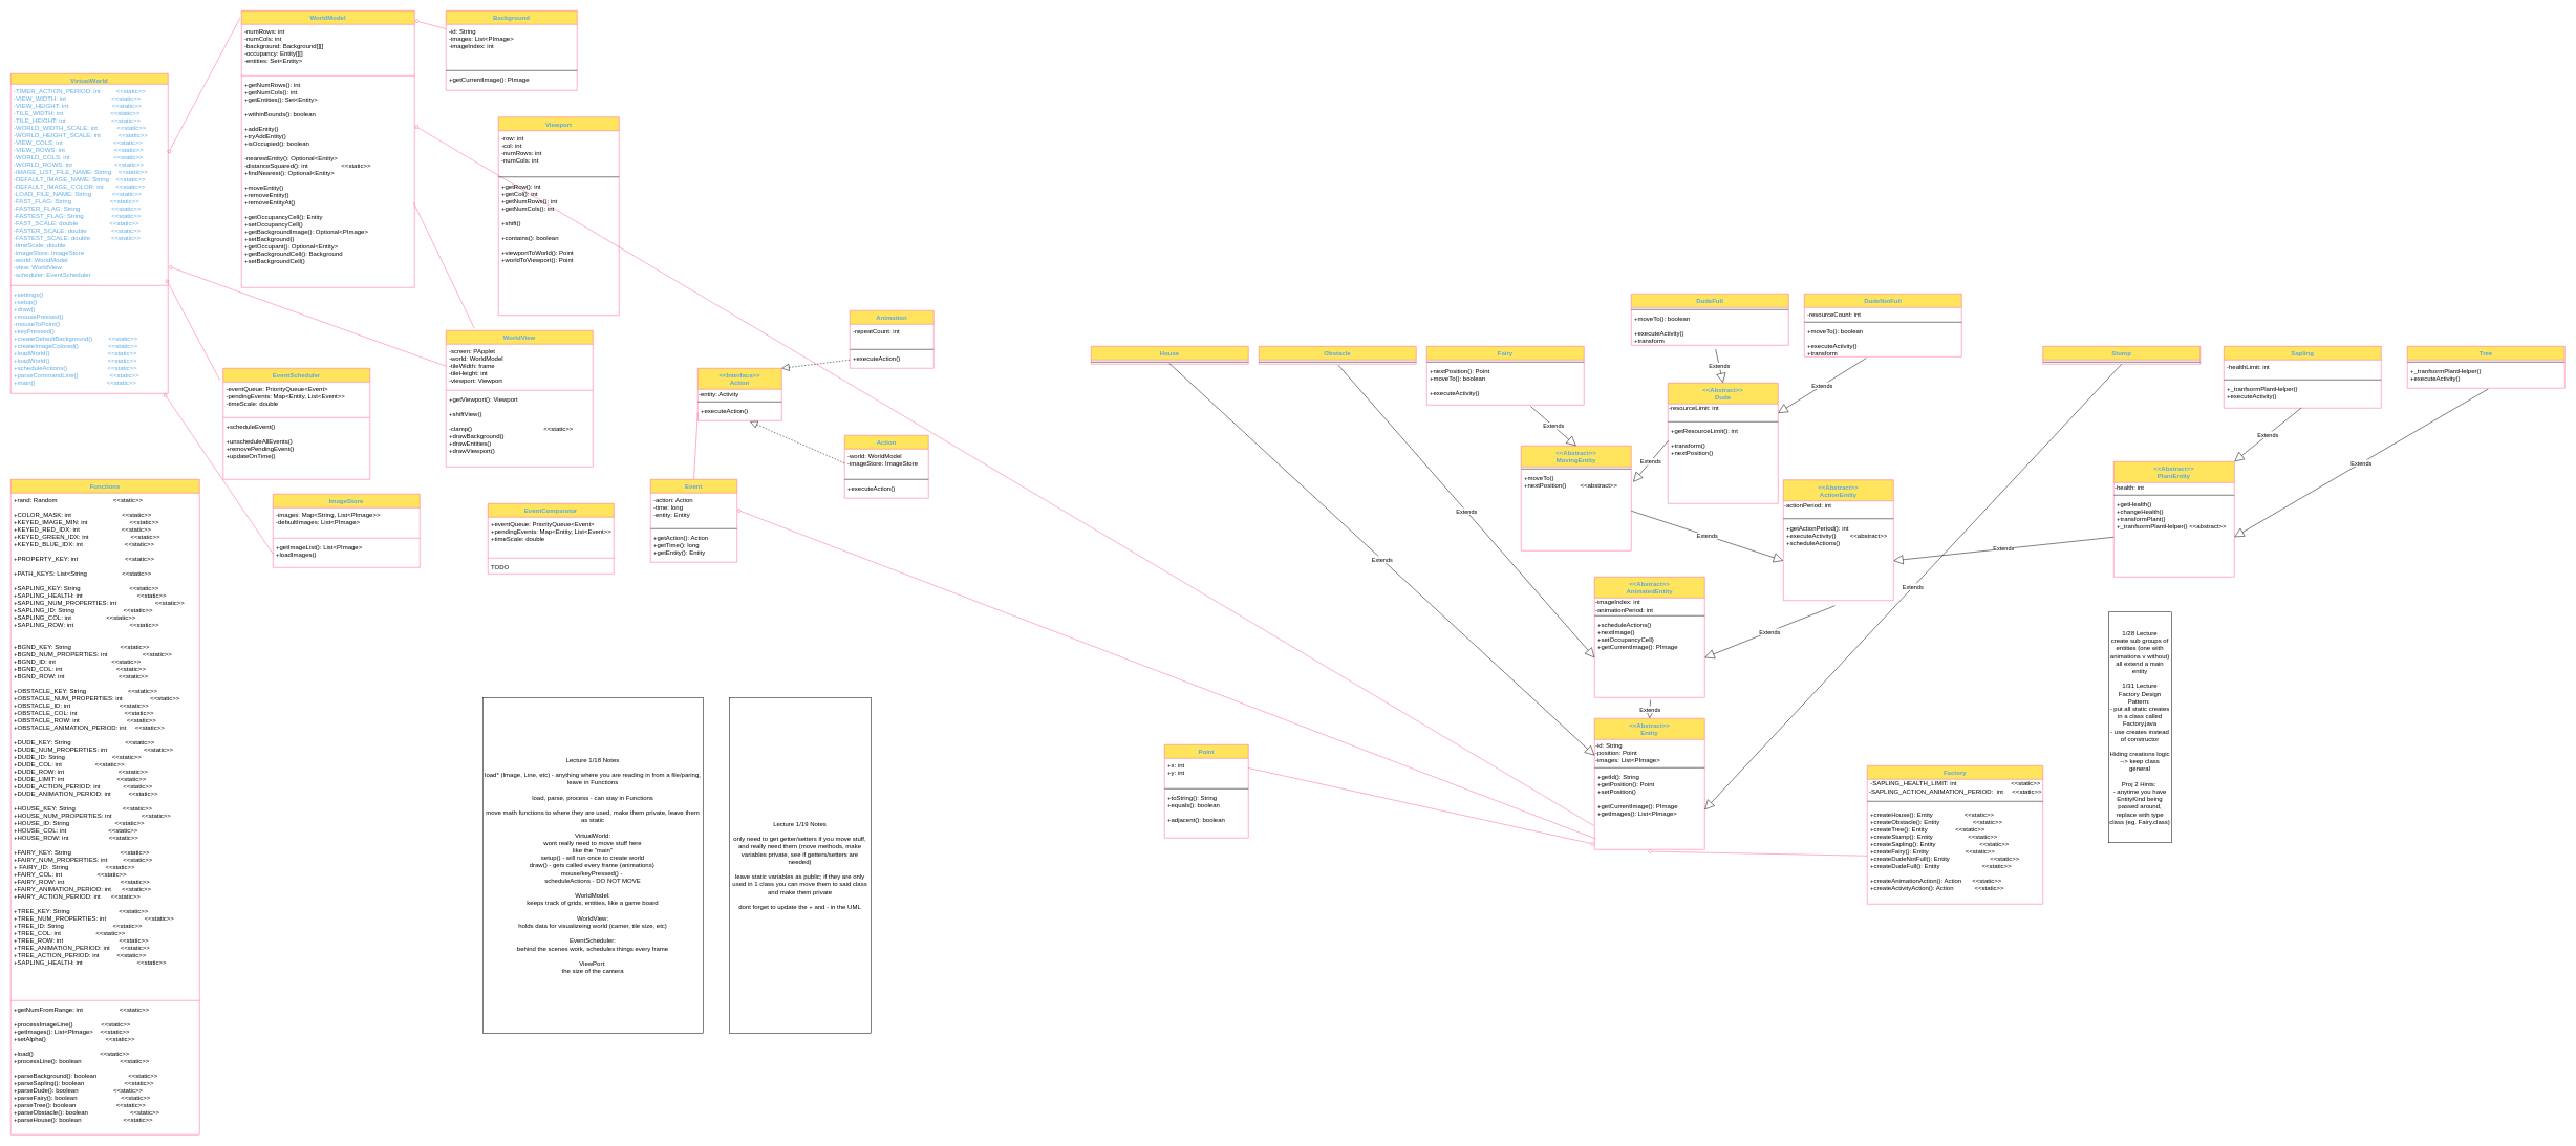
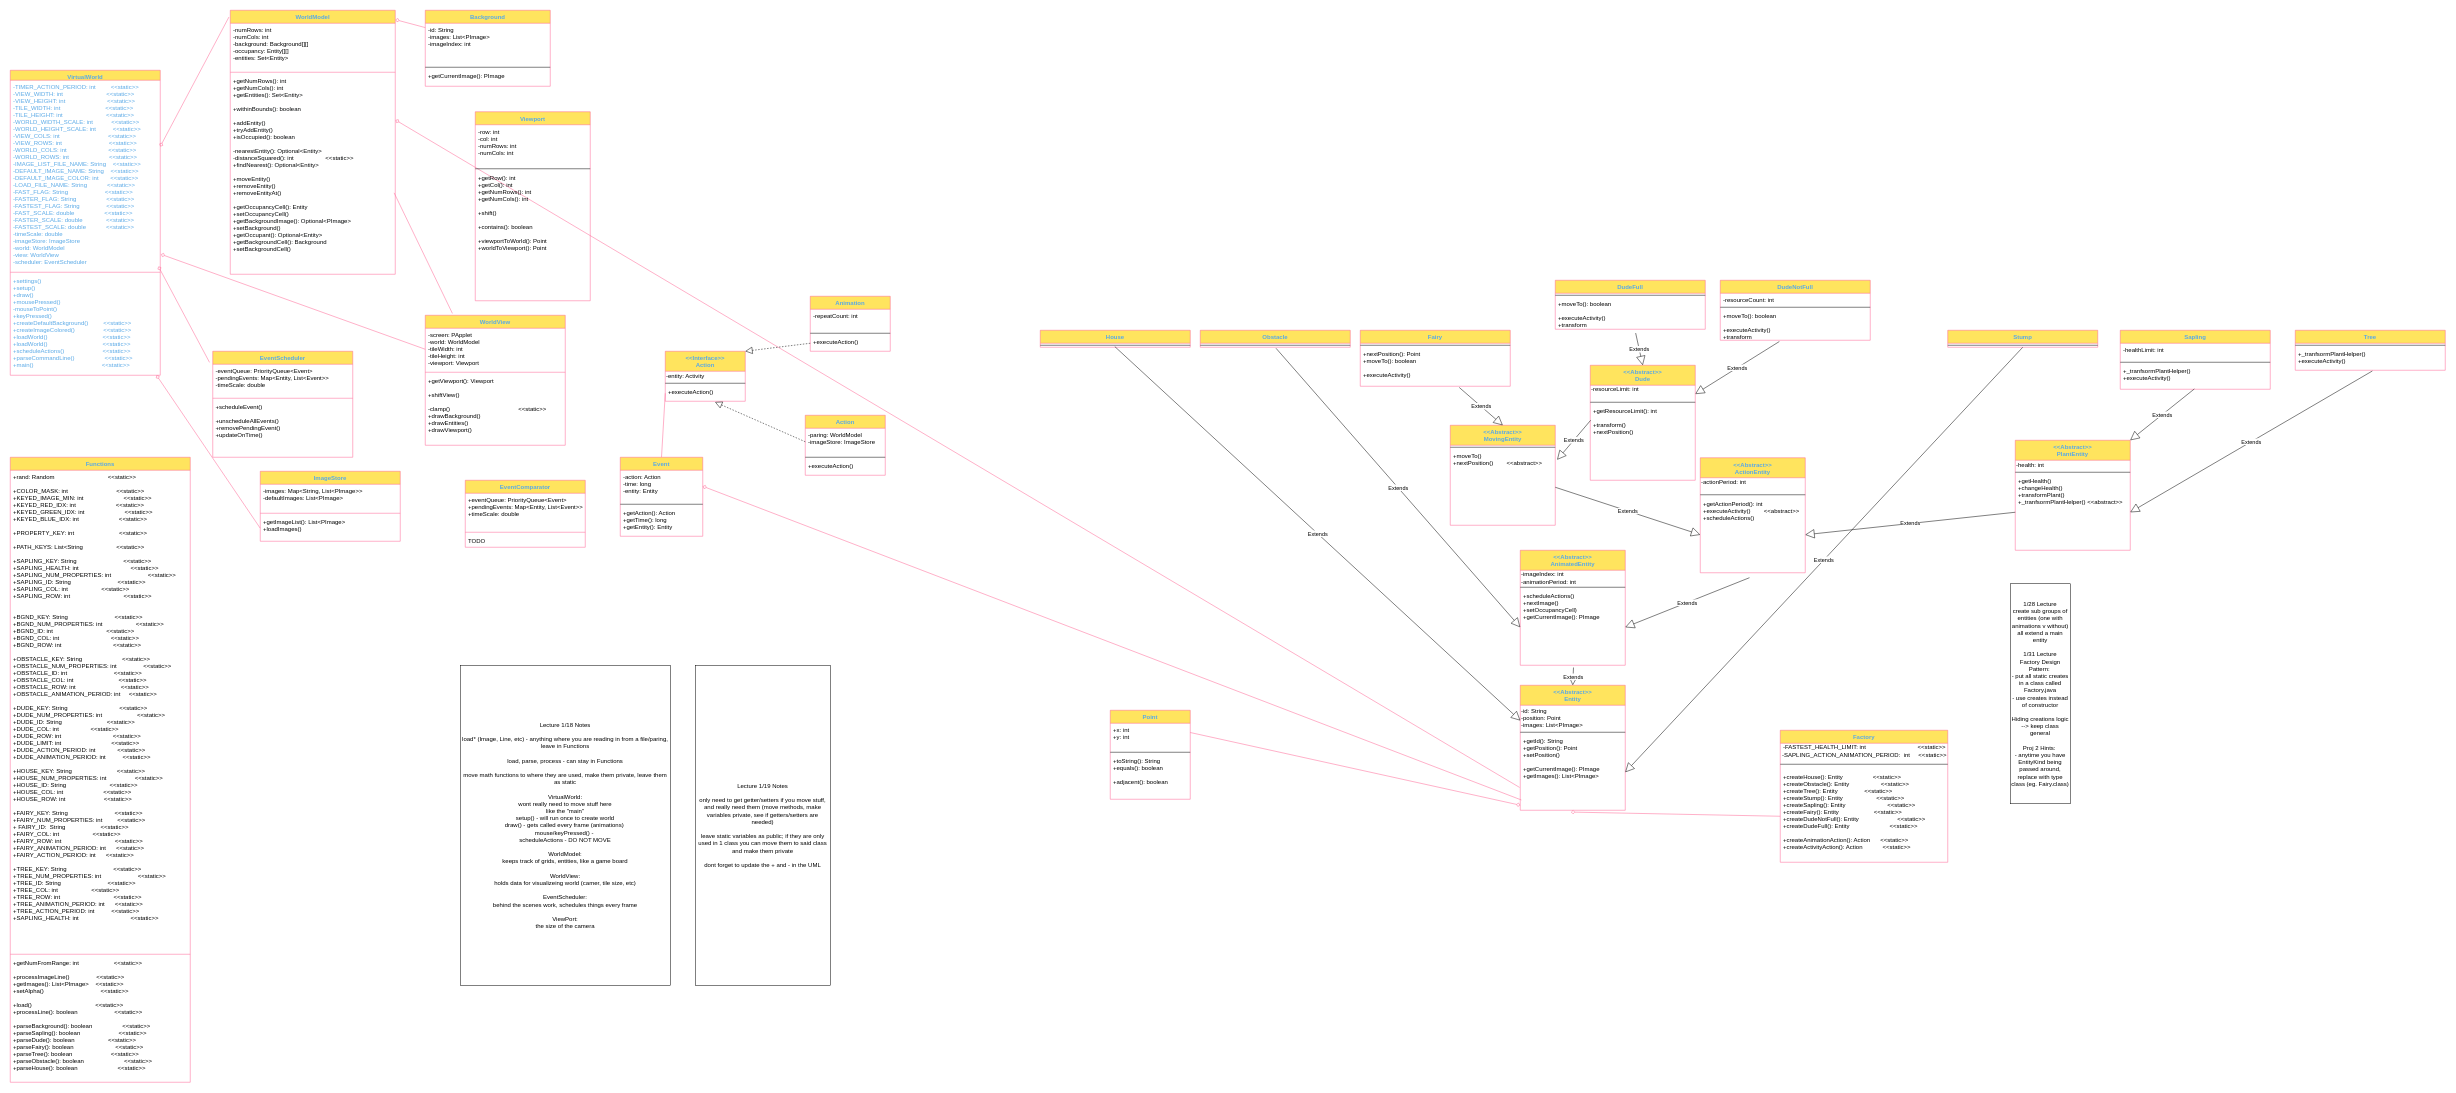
- <mxCell id="21" value="-screen: PApplet&#10;-world: WorldModel&#10;-tileWidth: frame&#10;-tileHeight: int&#10;-viewport: Viewport" style="text;strokeColor=none;fillColor=none;align=left;verticalAlign=top;spacingLeft=4;spacingRight=4;overflow=hidden;rotatable=0;points=[[0,0.5],[1,0.5]];portConstraint=eastwest;fontColor=#000000;" parent="20" vertex="1"><mxGeometry y="26" width="280" height="84" as="geometry" /></mxCell>
+ <mxCell id="21" value="-screen: PApplet&#10;-world: WorldModel&#10;-tileWidth: int&#10;-tileHeight: int&#10;-viewport: Viewport" style="text;strokeColor=none;fillColor=none;align=left;verticalAlign=top;spacingLeft=4;spacingRight=4;overflow=hidden;rotatable=0;points=[[0,0.5],[1,0.5]];portConstraint=eastwest;fontColor=#000000;" parent="20" vertex="1"><mxGeometry y="26" width="280" height="84" as="geometry" /></mxCell>
- <mxCell id="63" value="-world: WorldModel&#10;-imageStore: ImageStore" style="text;strokeColor=none;fillColor=none;align=left;verticalAlign=top;spacingLeft=4;spacingRight=4;overflow=hidden;rotatable=0;points=[[0,0.5],[1,0.5]];portConstraint=eastwest;" parent="62" vertex="1"><mxGeometry y="26" width="160" height="54" as="geometry" /></mxCell>
+ <mxCell id="63" value="-paring: WorldModel&#10;-imageStore: ImageStore" style="text;strokeColor=none;fillColor=none;align=left;verticalAlign=top;spacingLeft=4;spacingRight=4;overflow=hidden;rotatable=0;points=[[0,0.5],[1,0.5]];portConstraint=eastwest;" parent="62" vertex="1"><mxGeometry y="26" width="160" height="54" as="geometry" /></mxCell>
- <mxCell id="99" value="&lt;span style=&quot;text-align: left&quot;&gt;-SAPLING_HEALTH_LIMIT: int&amp;nbsp; &amp;nbsp; &amp;nbsp; &amp;nbsp; &amp;nbsp; &amp;nbsp; &amp;nbsp; &amp;nbsp; &amp;nbsp; &amp;nbsp; &amp;nbsp; &amp;nbsp; &amp;nbsp; &amp;nbsp; &amp;nbsp; &amp;nbsp;&amp;lt;&amp;lt;static&amp;gt;&amp;gt;&lt;br&gt;&lt;/span&gt;&lt;span style=&quot;text-align: left&quot;&gt;-SAPLING_ACTION_ANIMATION_PERIOD:&amp;nbsp; int&amp;nbsp; &amp;nbsp; &amp;nbsp;&amp;lt;&amp;lt;static&amp;gt;&amp;gt;&lt;/span&gt;" style="text;html=1;align=center;verticalAlign=middle;resizable=0;points=[];autosize=1;strokeColor=none;fillColor=none;" parent="98" vertex="1"><mxGeometry y="26" width="335" height="30" as="geometry" /></mxCell>
+ <mxCell id="99" value="&lt;span style=&quot;text-align: left&quot;&gt;-FASTEST_HEALTH_LIMIT: int&amp;nbsp; &amp;nbsp; &amp;nbsp; &amp;nbsp; &amp;nbsp; &amp;nbsp; &amp;nbsp; &amp;nbsp; &amp;nbsp; &amp;nbsp; &amp;nbsp; &amp;nbsp; &amp;nbsp; &amp;nbsp; &amp;nbsp; &amp;nbsp;&amp;lt;&amp;lt;static&amp;gt;&amp;gt;&lt;br&gt;&lt;/span&gt;&lt;span style=&quot;text-align: left&quot;&gt;-SAPLING_ACTION_ANIMATION_PERIOD:&amp;nbsp; int&amp;nbsp; &amp;nbsp; &amp;nbsp;&amp;lt;&amp;lt;static&amp;gt;&amp;gt;&lt;/span&gt;" style="text;html=1;align=center;verticalAlign=middle;resizable=0;points=[];autosize=1;strokeColor=none;fillColor=none;" parent="98" vertex="1"><mxGeometry y="26" width="335" height="30" as="geometry" /></mxCell>
